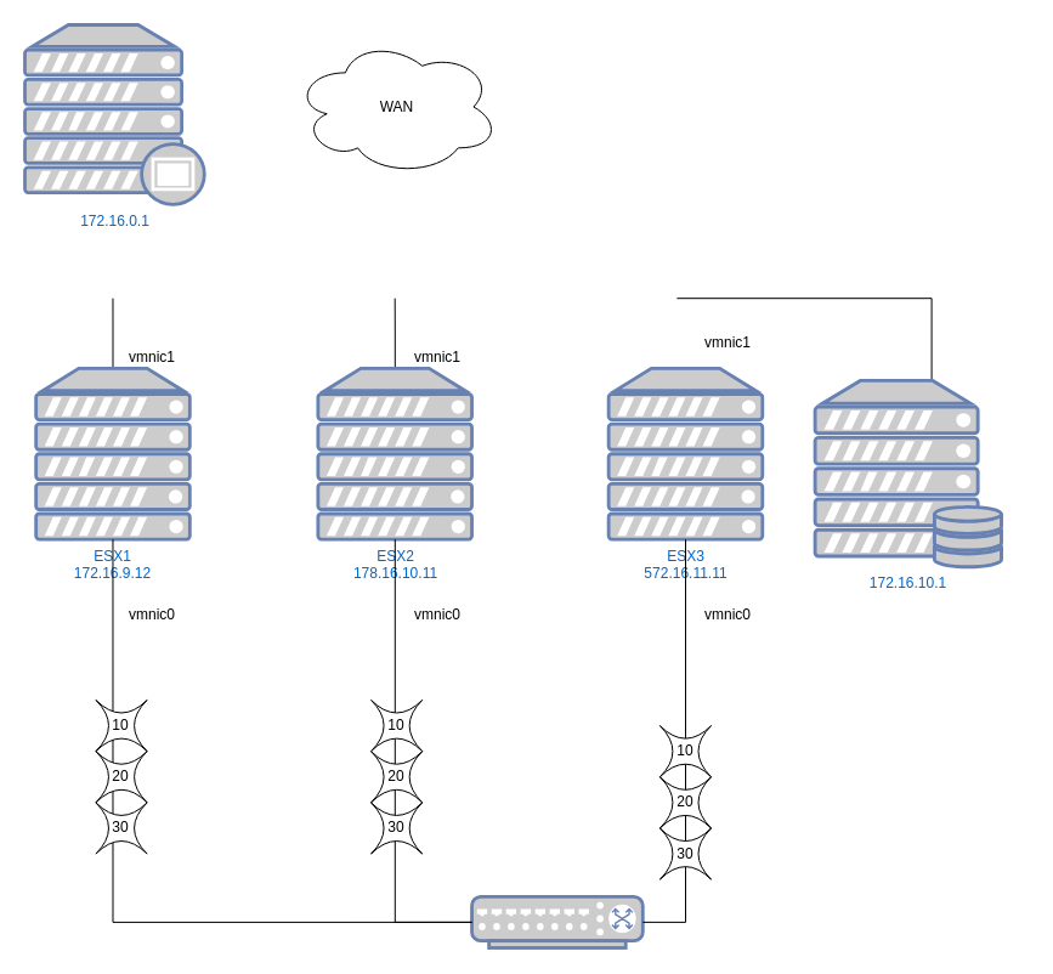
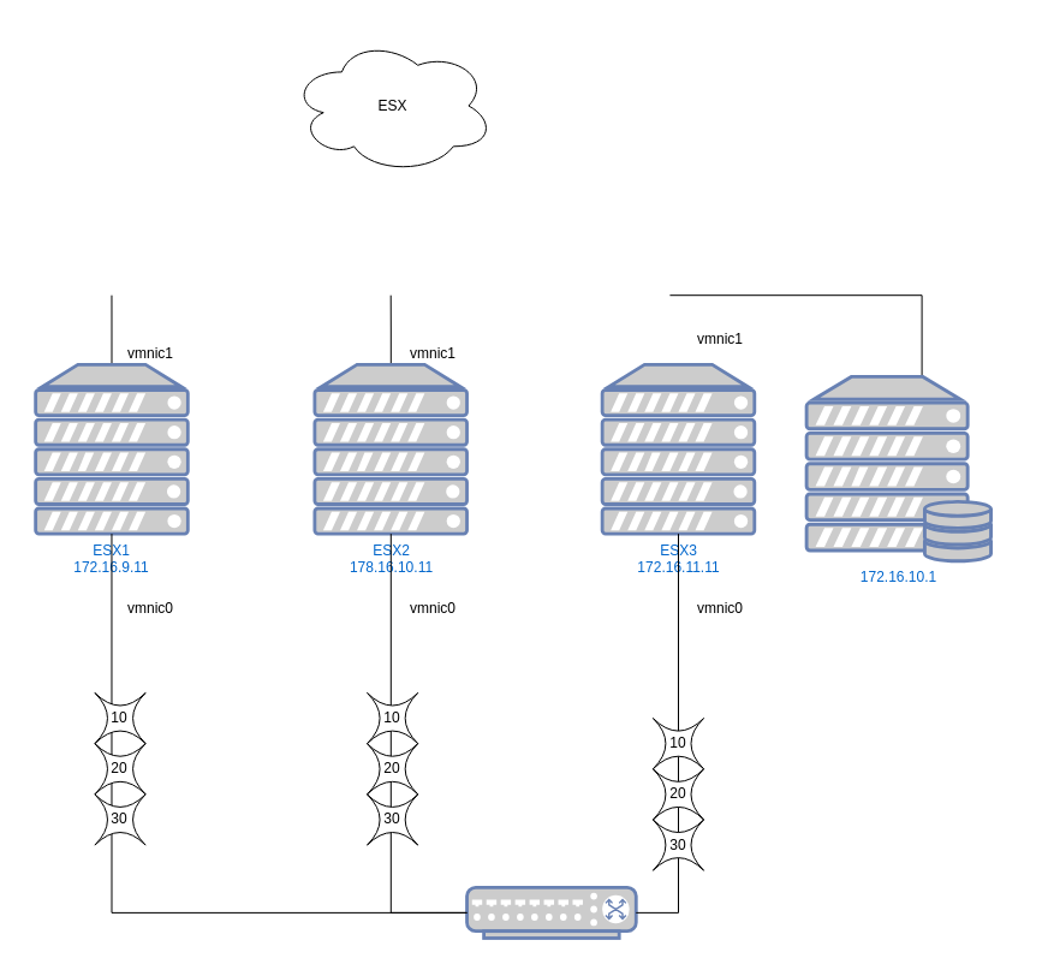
- <mxCell id="14" value="WAN" style="ellipse;shape=cloud;whiteSpace=wrap;html=1;" vertex="1" parent="2"><mxGeometry x="221.665" y="11.259" width="168.887" height="112.593" as="geometry" /></mxCell>
+ <mxCell id="14" value="ESX" style="ellipse;shape=cloud;whiteSpace=wrap;html=1;" vertex="1" parent="2"><mxGeometry x="221.665" y="11.259" width="168.887" height="112.593" as="geometry" /></mxCell>
- <mxCell id="15" value="172.16.0.1" style="fontColor=#0066CC;verticalAlign=top;verticalLabelPosition=bottom;labelPosition=center;align=center;html=1;outlineConnect=0;fillColor=#CCCCCC;strokeColor=#6881B3;gradientColor=none;gradientDirection=north;strokeWidth=2;shape=mxgraph.networks.proxy_server;" vertex="1" parent="2"><mxGeometry width="147.777" height="147.778" as="geometry" /></mxCell>
- <mxCell id="6" value="ESX1&lt;br&gt;172.16.9.12" style="fontColor=#0066CC;verticalAlign=top;verticalLabelPosition=bottom;labelPosition=center;align=center;html=1;outlineConnect=0;fillColor=#CCCCCC;strokeColor=#6881B3;gradientColor=none;gradientDirection=north;strokeWidth=2;shape=mxgraph.networks.server;" vertex="1" parent="2"><mxGeometry x="9.148" y="282.889" width="126.666" height="140.741" as="geometry" /></mxCell>
+ <mxCell id="6" value="ESX1&lt;br&gt;172.16.9.11" style="fontColor=#0066CC;verticalAlign=top;verticalLabelPosition=bottom;labelPosition=center;align=center;html=1;outlineConnect=0;fillColor=#CCCCCC;strokeColor=#6881B3;gradientColor=none;gradientDirection=north;strokeWidth=2;shape=mxgraph.networks.server;" vertex="1" parent="2"><mxGeometry x="9.148" y="282.889" width="126.666" height="140.741" as="geometry" /></mxCell>
- <mxCell id="9" value="ESX3&lt;br&gt;572.16.11.11" style="fontColor=#0066CC;verticalAlign=top;verticalLabelPosition=bottom;labelPosition=center;align=center;html=1;outlineConnect=0;fillColor=#CCCCCC;strokeColor=#6881B3;gradientColor=none;gradientDirection=north;strokeWidth=2;shape=mxgraph.networks.server;" vertex="1" parent="2"><mxGeometry x="480.626" y="282.889" width="126.666" height="140.741" as="geometry" /></mxCell>
+ <mxCell id="9" value="ESX3&lt;br&gt;172.16.11.11" style="fontColor=#0066CC;verticalAlign=top;verticalLabelPosition=bottom;labelPosition=center;align=center;html=1;outlineConnect=0;fillColor=#CCCCCC;strokeColor=#6881B3;gradientColor=none;gradientDirection=north;strokeWidth=2;shape=mxgraph.networks.server;" vertex="1" parent="2"><mxGeometry x="480.626" y="282.889" width="126.666" height="140.741" as="geometry" /></mxCell>
